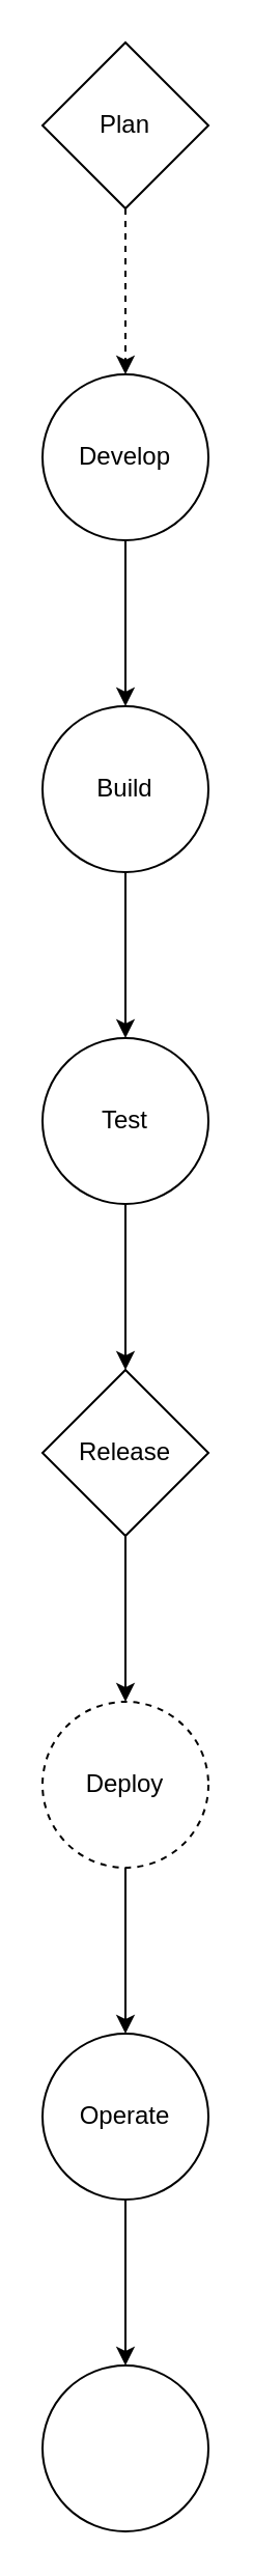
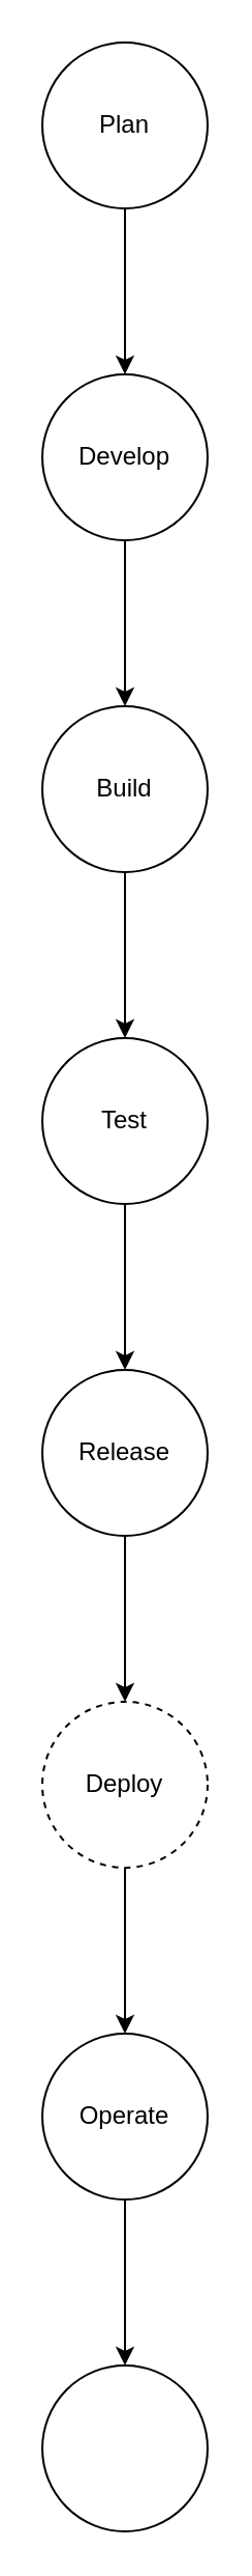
- <mxCell id="4" value="Plan" style="rhombus;whiteSpace=wrap;html=1;aspect=fixed;" vertex="1" parent="1"><mxGeometry x="20" y="20" width="80" height="80" as="geometry" /></mxCell>
+ <mxCell id="4" value="Plan" style="ellipse;whiteSpace=wrap;html=1;aspect=fixed;" vertex="1" parent="1"><mxGeometry x="20" y="20" width="80" height="80" as="geometry" /></mxCell>
- <mxCell id="3" value="" style="edgeStyle=orthogonalEdgeStyle;rounded=0;orthogonalLoop=1;jettySize=auto;html=1;dashed=1;" edge="1" parent="1" source="4" target="6"><mxGeometry relative="1" as="geometry" /></mxCell>
+ <mxCell id="3" value="" style="edgeStyle=orthogonalEdgeStyle;rounded=0;orthogonalLoop=1;jettySize=auto;html=1;" edge="1" parent="1" source="4" target="6"><mxGeometry relative="1" as="geometry" /></mxCell>
- <mxCell id="12" value="Release" style="rhombus;whiteSpace=wrap;html=1;aspect=fixed;" vertex="1" parent="1"><mxGeometry x="20" y="660" width="80" height="80" as="geometry" /></mxCell>
+ <mxCell id="12" value="Release" style="ellipse;whiteSpace=wrap;html=1;aspect=fixed;" vertex="1" parent="1"><mxGeometry x="20" y="660" width="80" height="80" as="geometry" /></mxCell>
